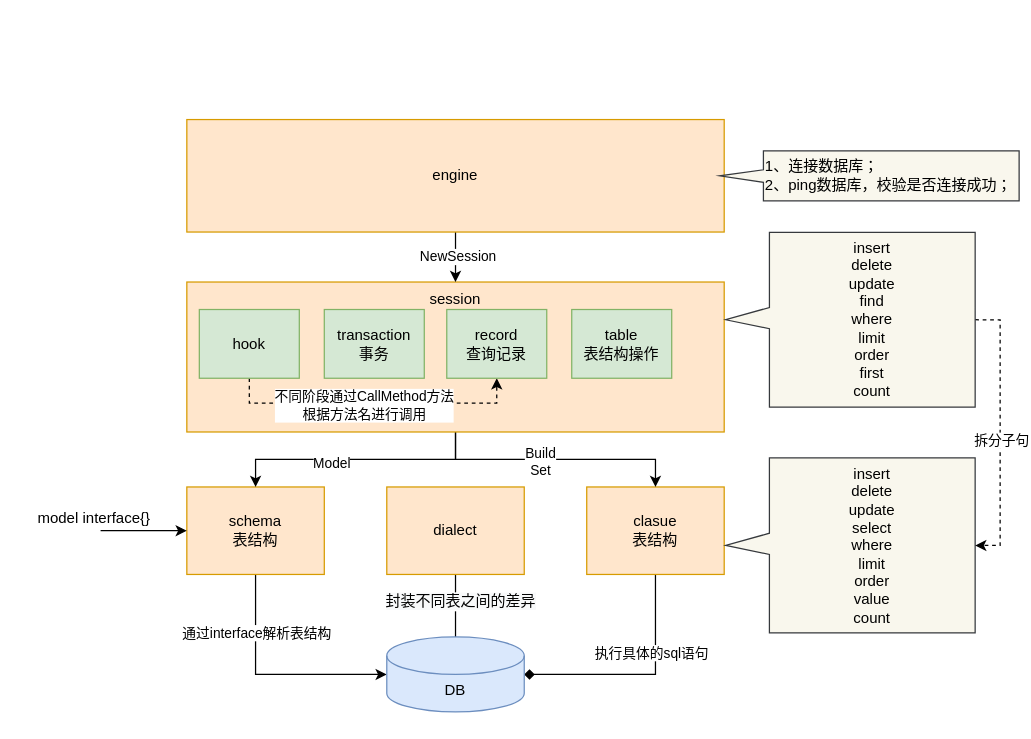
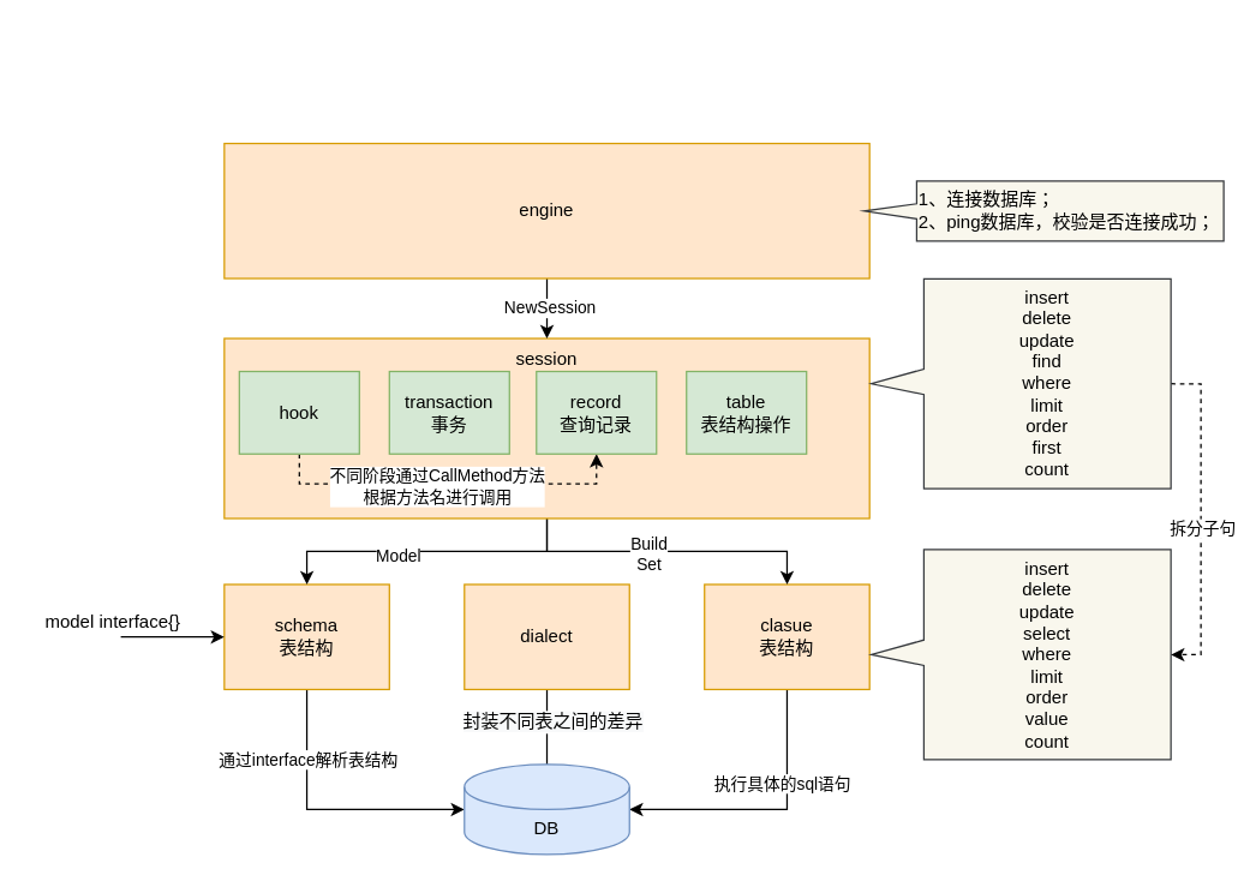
- <mxCell id="8" style="edgeStyle=orthogonalEdgeStyle;rounded=0;orthogonalLoop=1;jettySize=auto;html=1;entryX=1;entryY=0.5;entryDx=0;entryDy=0;entryPerimeter=0;exitX=0.5;exitY=1;exitDx=0;exitDy=0;endArrow=diamond;" edge="1" parent="1" source="10" target="11"><mxGeometry relative="1" as="geometry" /></mxCell>
+ <mxCell id="8" style="edgeStyle=orthogonalEdgeStyle;rounded=0;orthogonalLoop=1;jettySize=auto;html=1;entryX=1;entryY=0.5;entryDx=0;entryDy=0;entryPerimeter=0;exitX=0.5;exitY=1;exitDx=0;exitDy=0;" edge="1" parent="1" source="10" target="11"><mxGeometry relative="1" as="geometry" /></mxCell>
